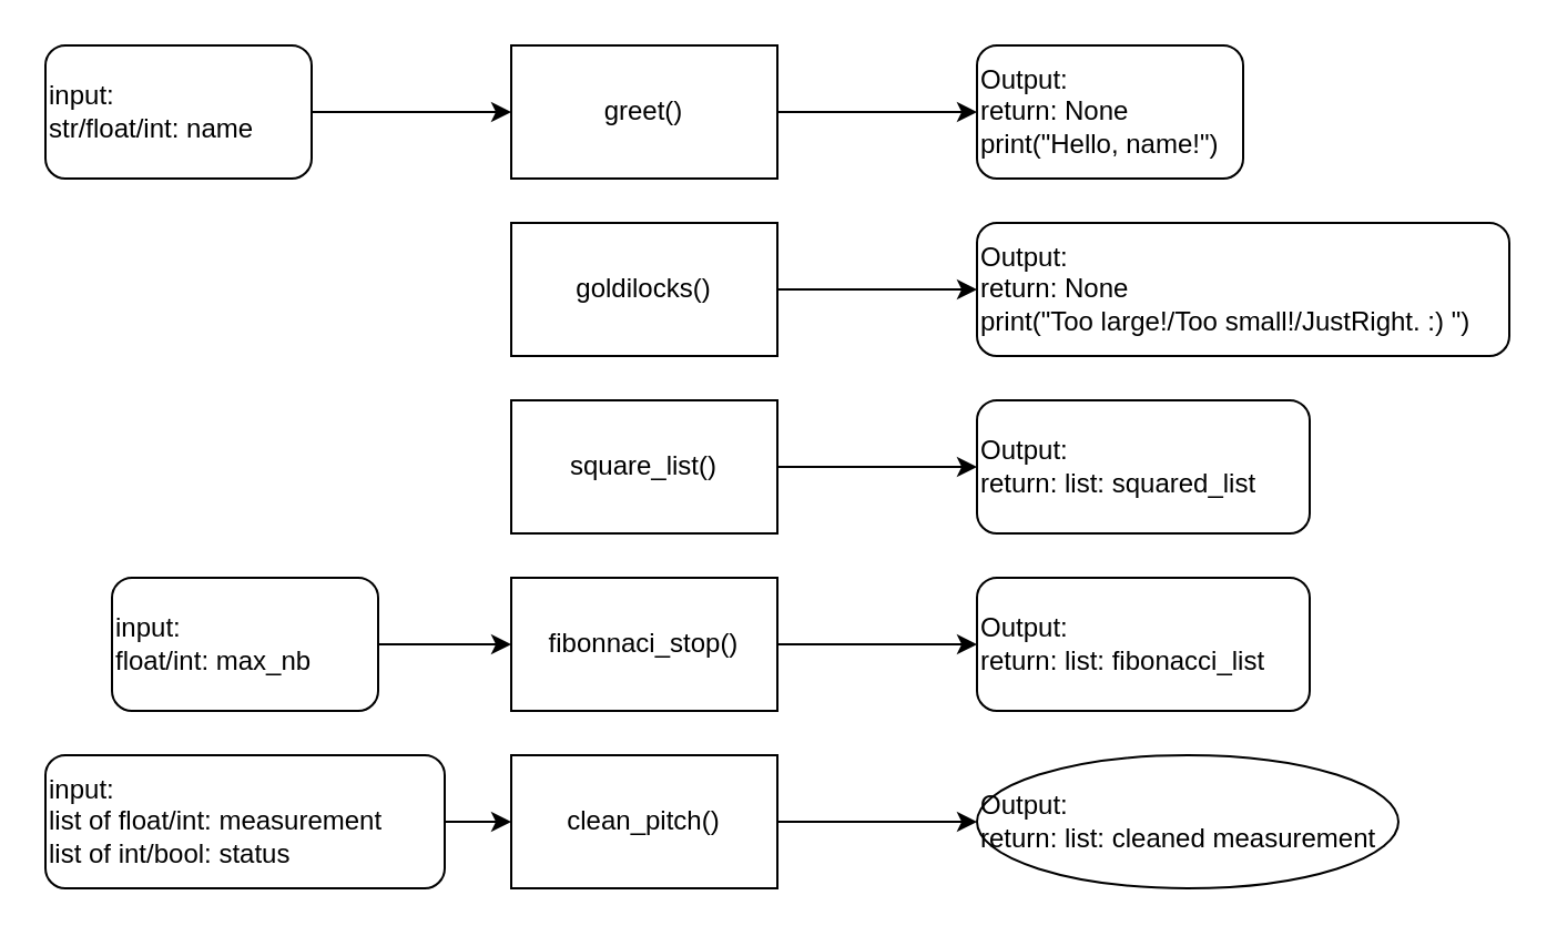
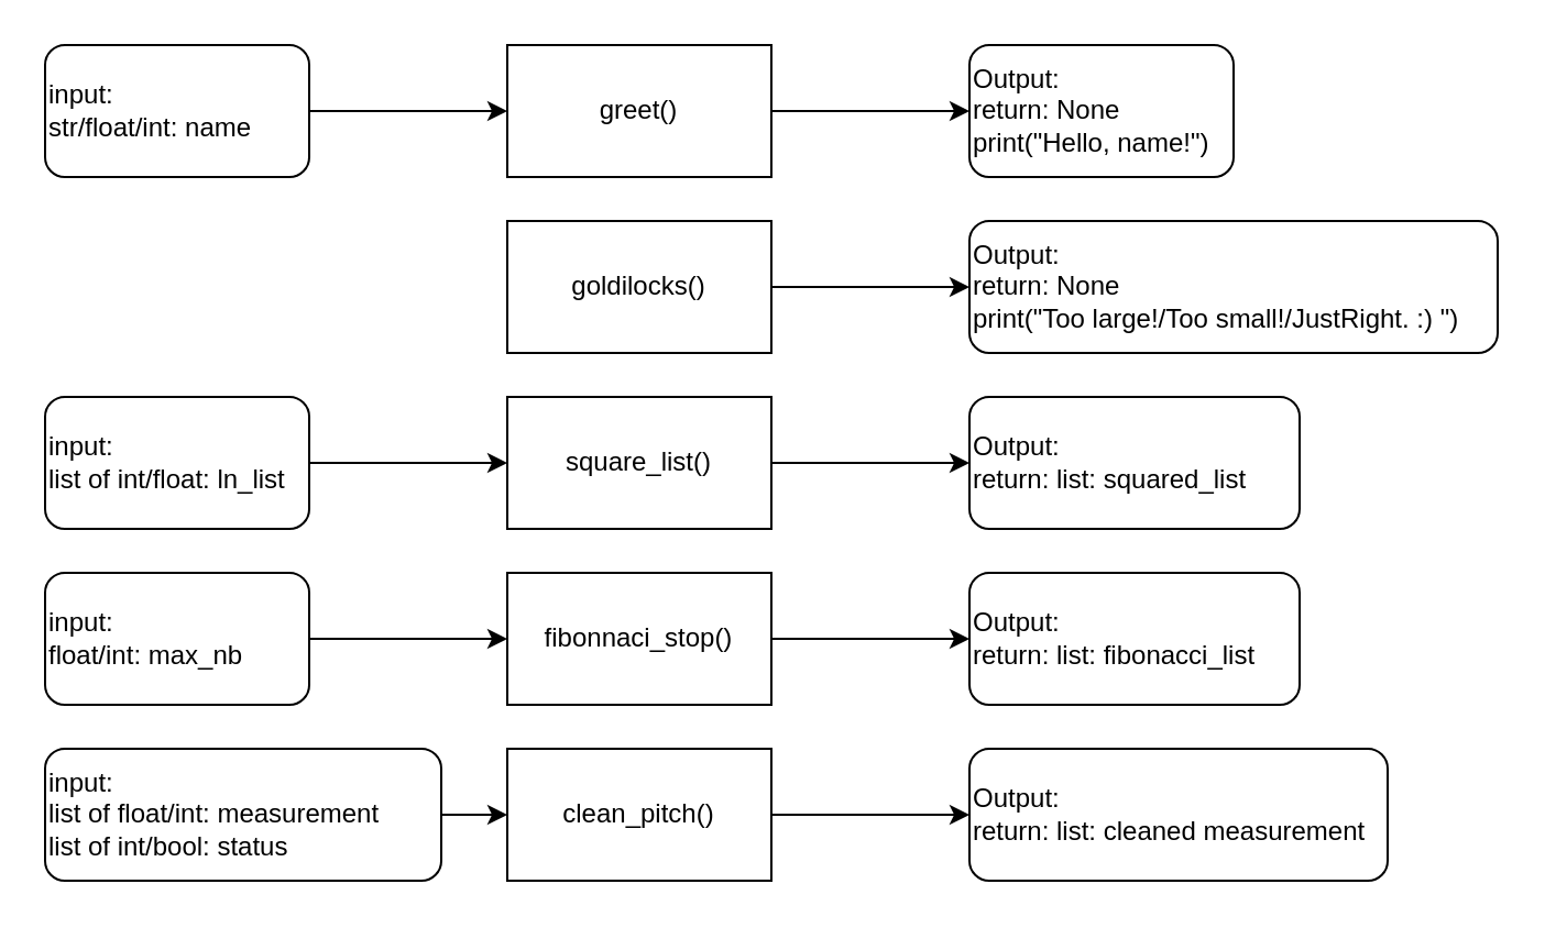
+ <mxCell id="17" value="input:&lt;br&gt;list of int/float: ln_list" style="rounded=1;whiteSpace=wrap;html=1;align=left;" vertex="1" parent="1"><mxGeometry x="20" y="180" width="120" height="60" as="geometry" /></mxCell>
+ <mxCell id="16" value="" style="edgeStyle=none;html=1;" edge="1" parent="1" source="17" target="7"><mxGeometry relative="1" as="geometry" /></mxCell>
- <mxCell id="20" value="input:&lt;br&gt;float/int: max_nb" style="rounded=1;whiteSpace=wrap;html=1;align=left;" vertex="1" parent="1"><mxGeometry x="50" y="260" width="120" height="60" as="geometry" /></mxCell>
+ <mxCell id="20" value="input:&lt;br&gt;float/int: max_nb" style="rounded=1;whiteSpace=wrap;html=1;align=left;" vertex="1" parent="1"><mxGeometry x="20" y="260" width="120" height="60" as="geometry" /></mxCell>
- <mxCell id="24" value="Output:&lt;br&gt;return: list: cleaned measurement" style="ellipse;whiteSpace=wrap;html=1;align=left;" vertex="1" parent="1"><mxGeometry x="440" y="340" width="190" height="60" as="geometry" /></mxCell>
+ <mxCell id="24" value="Output:&lt;br&gt;return: list: cleaned measurement" style="rounded=1;whiteSpace=wrap;html=1;align=left;" vertex="1" parent="1"><mxGeometry x="440" y="340" width="190" height="60" as="geometry" /></mxCell>
